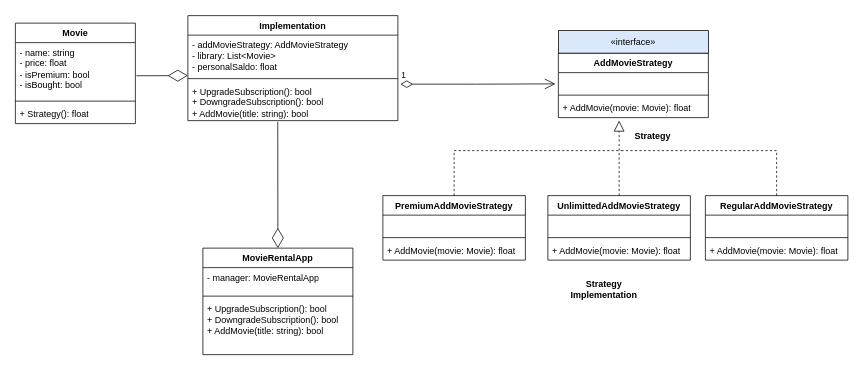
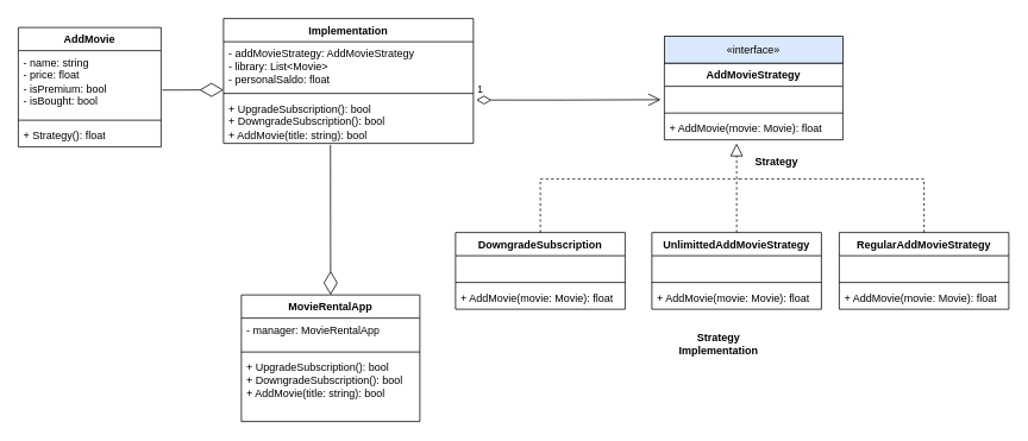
- <mxCell id="23" value="Movie" style="swimlane;fontStyle=1;align=center;verticalAlign=top;childLayout=stackLayout;horizontal=1;startSize=26;horizontalStack=0;resizeParent=1;resizeParentMax=0;resizeLast=0;collapsible=1;marginBottom=0;whiteSpace=wrap;html=1;" parent="1" vertex="1"><mxGeometry x="20" y="30" width="160" height="134" as="geometry" /></mxCell>
+ <mxCell id="23" value="AddMovie" style="swimlane;fontStyle=1;align=center;verticalAlign=top;childLayout=stackLayout;horizontal=1;startSize=26;horizontalStack=0;resizeParent=1;resizeParentMax=0;resizeLast=0;collapsible=1;marginBottom=0;whiteSpace=wrap;html=1;" parent="1" vertex="1"><mxGeometry x="20" y="30" width="160" height="134" as="geometry" /></mxCell>
- <mxCell id="11" value="PremiumAddMovieStrategy" style="swimlane;fontStyle=1;align=center;verticalAlign=top;childLayout=stackLayout;horizontal=1;startSize=26;horizontalStack=0;resizeParent=1;resizeParentMax=0;resizeLast=0;collapsible=1;marginBottom=0;whiteSpace=wrap;html=1;" parent="1" vertex="1"><mxGeometry x="510" y="260" width="190" height="86" as="geometry" /></mxCell>
+ <mxCell id="11" value="DowngradeSubscription" style="swimlane;fontStyle=1;align=center;verticalAlign=top;childLayout=stackLayout;horizontal=1;startSize=26;horizontalStack=0;resizeParent=1;resizeParentMax=0;resizeLast=0;collapsible=1;marginBottom=0;whiteSpace=wrap;html=1;" parent="1" vertex="1"><mxGeometry x="510" y="260" width="190" height="86" as="geometry" /></mxCell>
